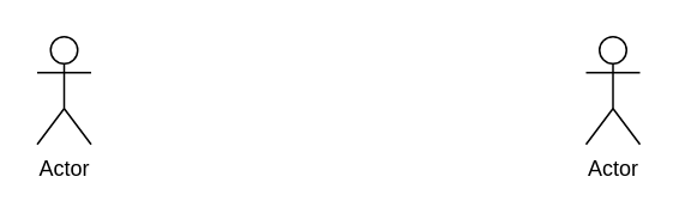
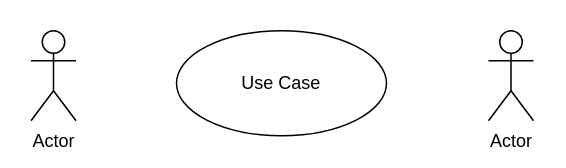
+ <mxCell id="4" value="Use Case" style="ellipse;whiteSpace=wrap;html=1;" parent="1" vertex="1"><mxGeometry x="117" y="20" width="140" height="70" as="geometry" /></mxCell>
